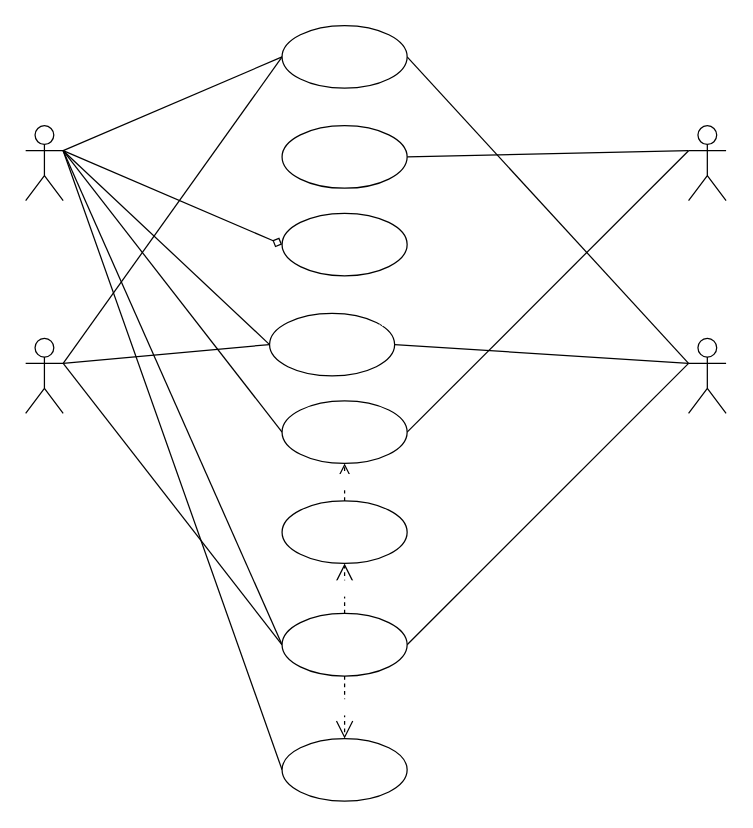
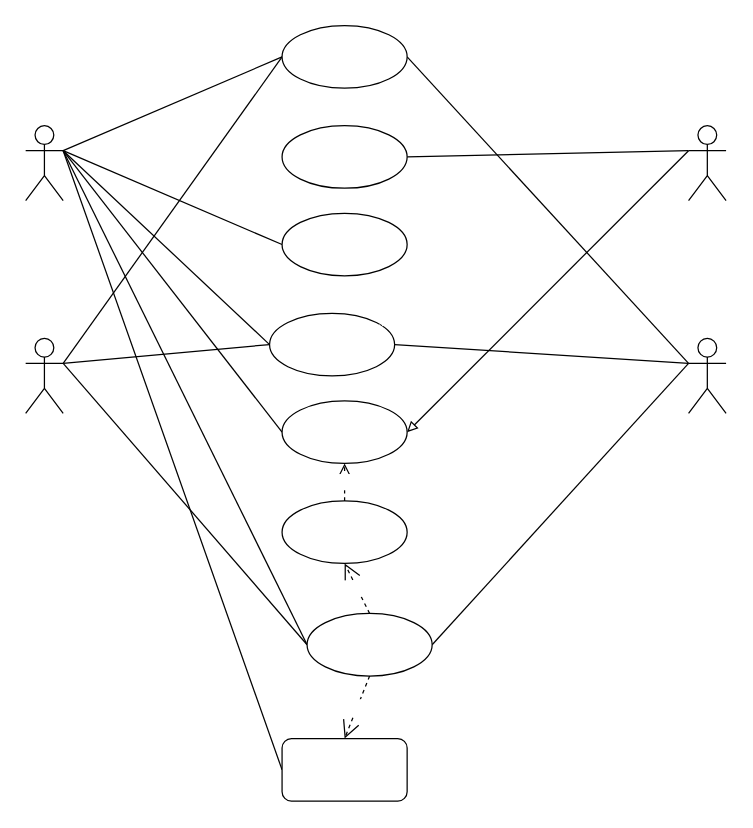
- <mxCell id="3" style="edgeStyle=none;html=1;exitX=1;exitY=0.333;exitDx=0;exitDy=0;exitPerimeter=0;entryX=0;entryY=0.5;entryDx=0;entryDy=0;fontColor=#FFFFFF;endArrow=diamond;endFill=0;" edge="1" parent="1" source="8" target="22"><mxGeometry relative="1" as="geometry" /></mxCell>
+ <mxCell id="3" style="edgeStyle=none;html=1;exitX=1;exitY=0.333;exitDx=0;exitDy=0;exitPerimeter=0;entryX=0;entryY=0.5;entryDx=0;entryDy=0;fontColor=#FFFFFF;endArrow=none;endFill=0;" edge="1" parent="1" source="8" target="22"><mxGeometry relative="1" as="geometry" /></mxCell>
- <mxCell id="15" style="edgeStyle=none;html=1;exitX=0;exitY=0.333;exitDx=0;exitDy=0;exitPerimeter=0;entryX=1;entryY=0.5;entryDx=0;entryDy=0;fontColor=#FFFFFF;endArrow=none;endFill=0;" edge="1" parent="1" source="16" target="25"><mxGeometry relative="1" as="geometry" /></mxCell>
+ <mxCell id="15" style="edgeStyle=none;html=1;exitX=0;exitY=0.333;exitDx=0;exitDy=0;exitPerimeter=0;entryX=1;entryY=0.5;entryDx=0;entryDy=0;fontColor=#FFFFFF;endArrow=block;endFill=0;" edge="1" parent="1" source="16" target="25"><mxGeometry relative="1" as="geometry" /></mxCell>
- <mxCell id="27" value="&lt;span id=&quot;docs-internal-guid-6efcb810-7fff-bee3-7e33-1298a6fec367&quot;&gt;&lt;span style=&quot;font-size: 11pt; font-family: Sarabun, sans-serif; background-color: transparent; font-variant-numeric: normal; font-variant-east-asian: normal; font-variant-alternates: normal; font-variant-position: normal; vertical-align: baseline;&quot;&gt;การแจ้งเตือน&lt;/span&gt;&lt;/span&gt;" style="ellipse;whiteSpace=wrap;html=1;fontColor=#FFFFFF;" vertex="1" parent="1"><mxGeometry x="225" y="490" width="100" height="50" as="geometry" /></mxCell>
+ <mxCell id="27" value="&lt;span id=&quot;docs-internal-guid-6efcb810-7fff-bee3-7e33-1298a6fec367&quot;&gt;&lt;span style=&quot;font-size: 11pt; font-family: Sarabun, sans-serif; background-color: transparent; font-variant-numeric: normal; font-variant-east-asian: normal; font-variant-alternates: normal; font-variant-position: normal; vertical-align: baseline;&quot;&gt;การแจ้งเตือน&lt;/span&gt;&lt;/span&gt;" style="ellipse;whiteSpace=wrap;html=1;fontColor=#FFFFFF;" vertex="1" parent="1"><mxGeometry x="245" y="490" width="100" height="50" as="geometry" /></mxCell>
- <mxCell id="29" value="&lt;span id=&quot;docs-internal-guid-aa71b8e9-7fff-9409-1483-86484e0ed149&quot;&gt;&lt;span style=&quot;font-size: 11pt; font-family: Sarabun, sans-serif; background-color: transparent; font-variant-numeric: normal; font-variant-east-asian: normal; font-variant-alternates: normal; font-variant-position: normal; vertical-align: baseline;&quot;&gt;การจัดการใบประกาศ&lt;/span&gt;&lt;/span&gt;" style="ellipse;whiteSpace=wrap;html=1;fontColor=#FFFFFF;" vertex="1" parent="1"><mxGeometry x="225" y="590" width="100" height="50" as="geometry" /></mxCell>
+ <mxCell id="29" value="&lt;span id=&quot;docs-internal-guid-aa71b8e9-7fff-9409-1483-86484e0ed149&quot;&gt;&lt;span style=&quot;font-size: 11pt; font-family: Sarabun, sans-serif; background-color: transparent; font-variant-numeric: normal; font-variant-east-asian: normal; font-variant-alternates: normal; font-variant-position: normal; vertical-align: baseline;&quot;&gt;การจัดการใบประกาศ&lt;/span&gt;&lt;/span&gt;" style="whiteSpace=wrap;html=1;fontColor=#FFFFFF;rounded=1;" vertex="1" parent="1"><mxGeometry x="225" y="590" width="100" height="50" as="geometry" /></mxCell>
